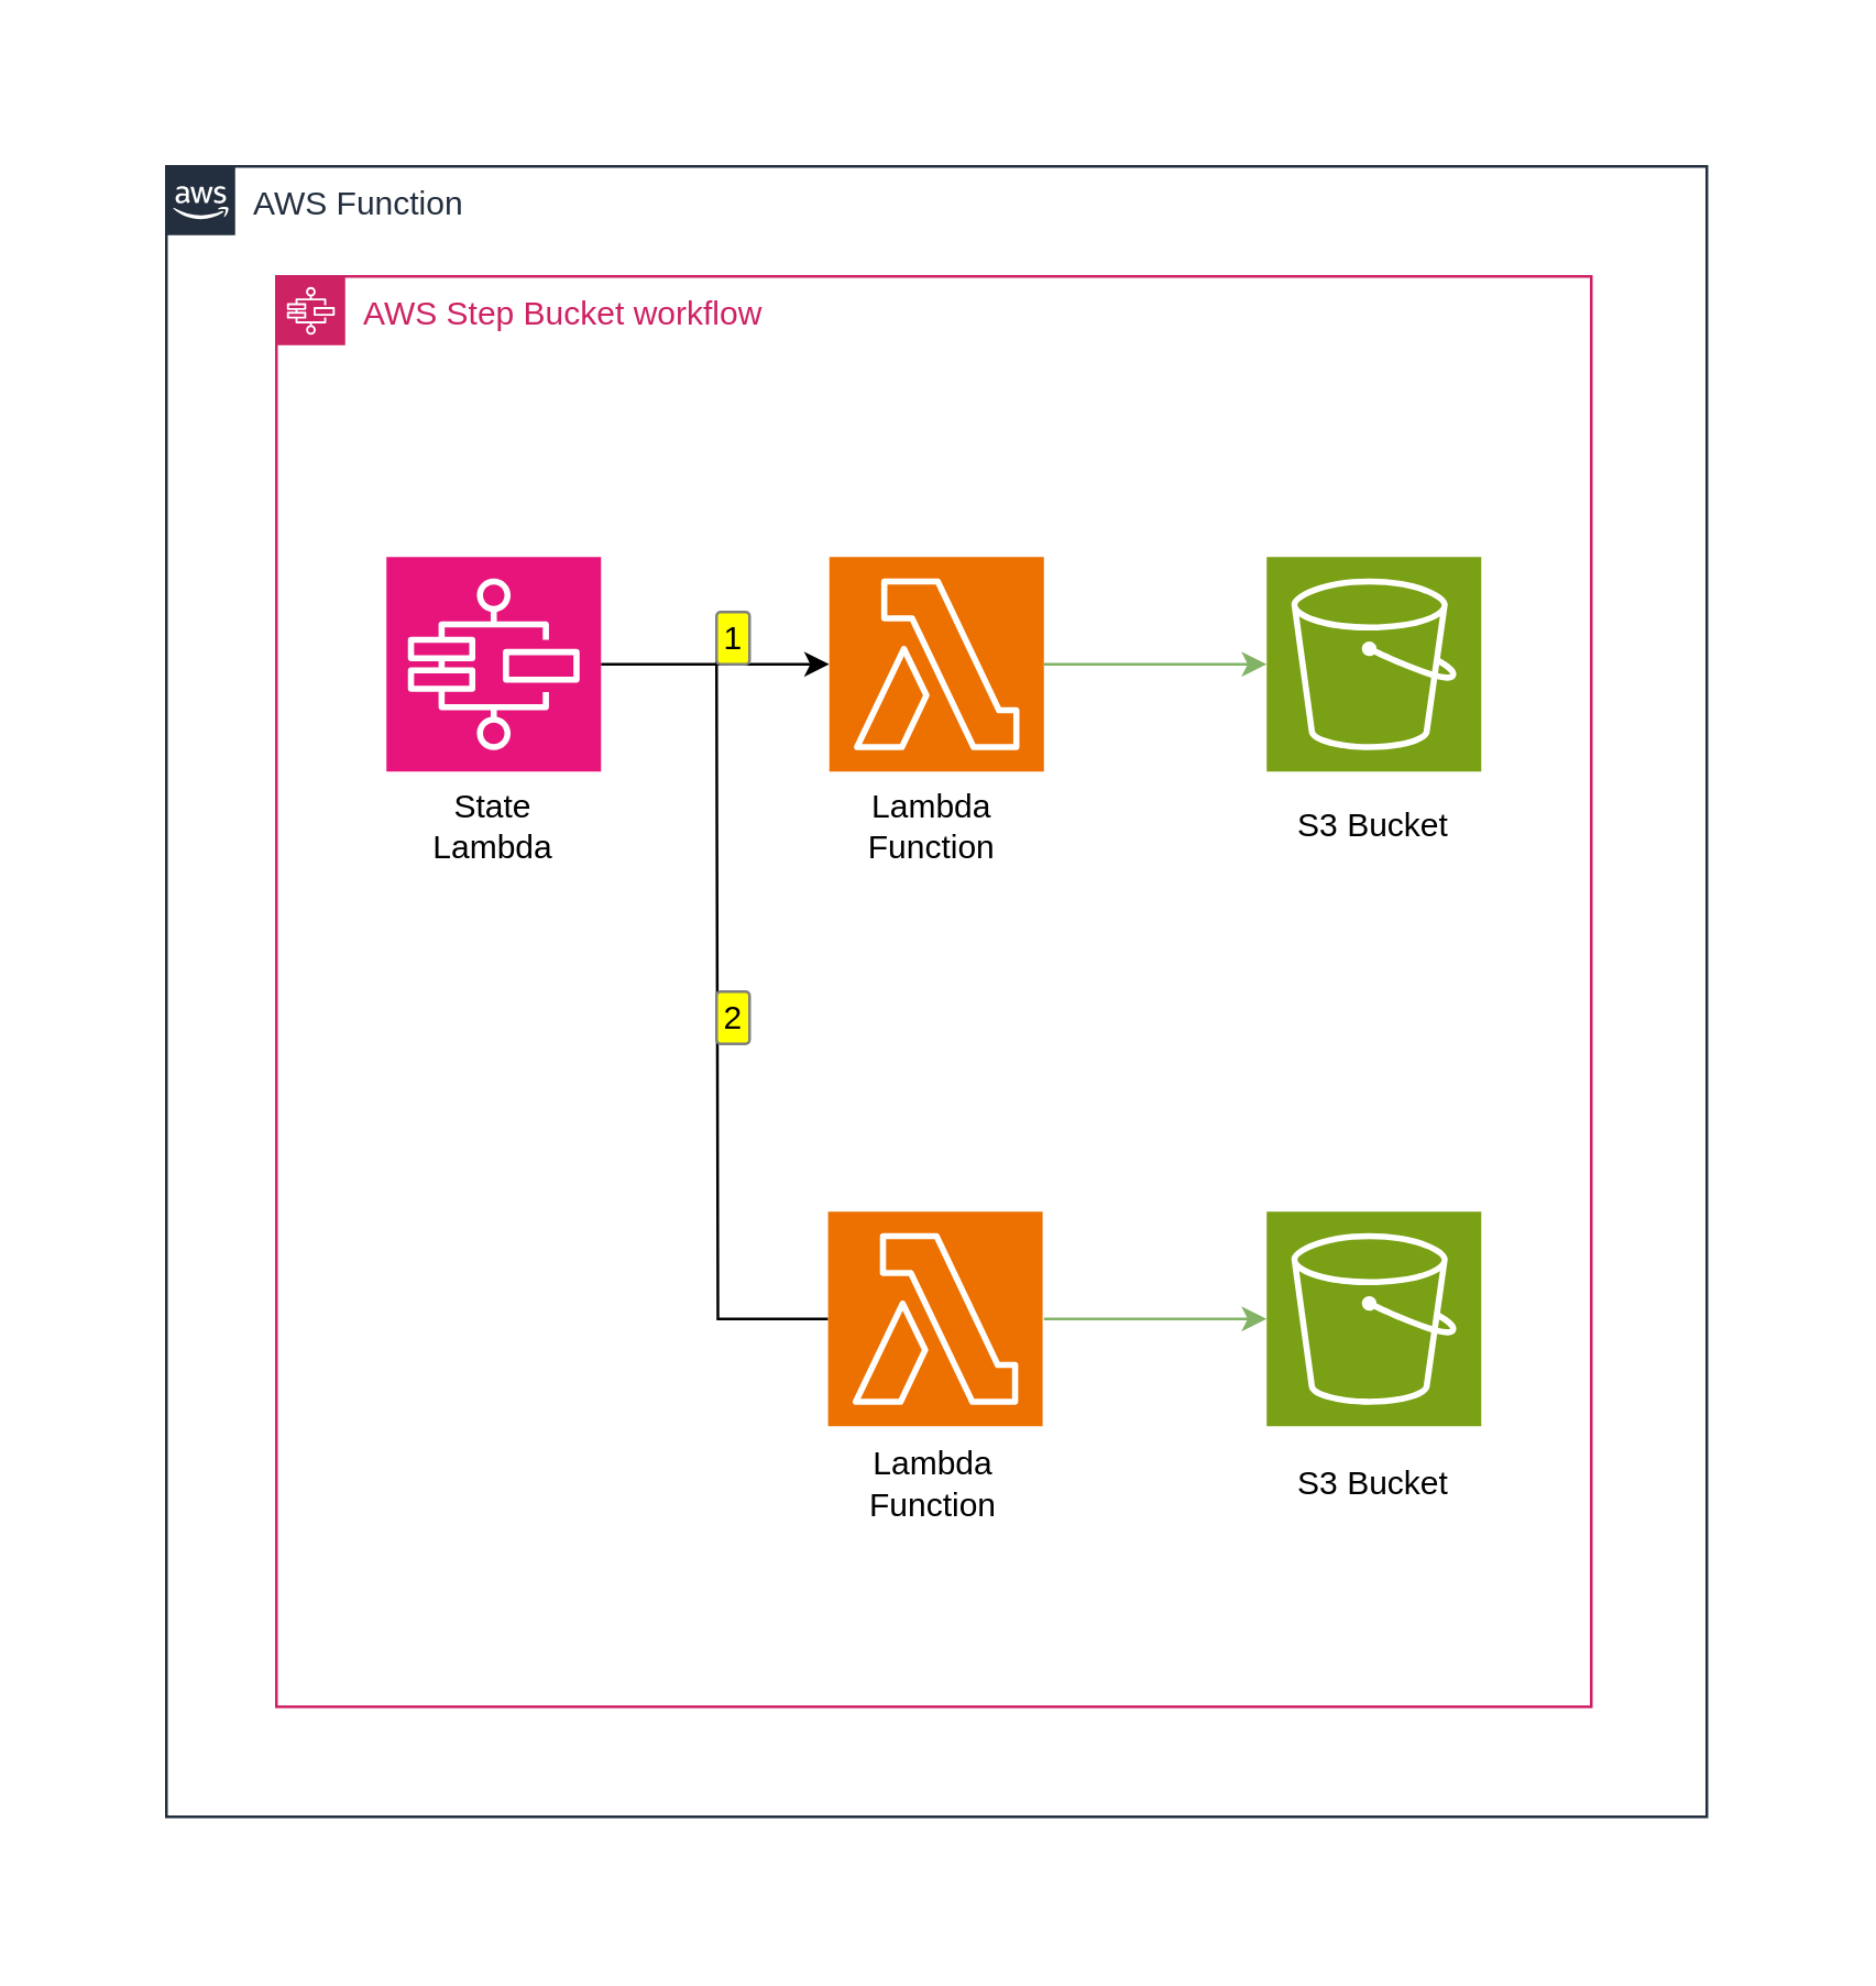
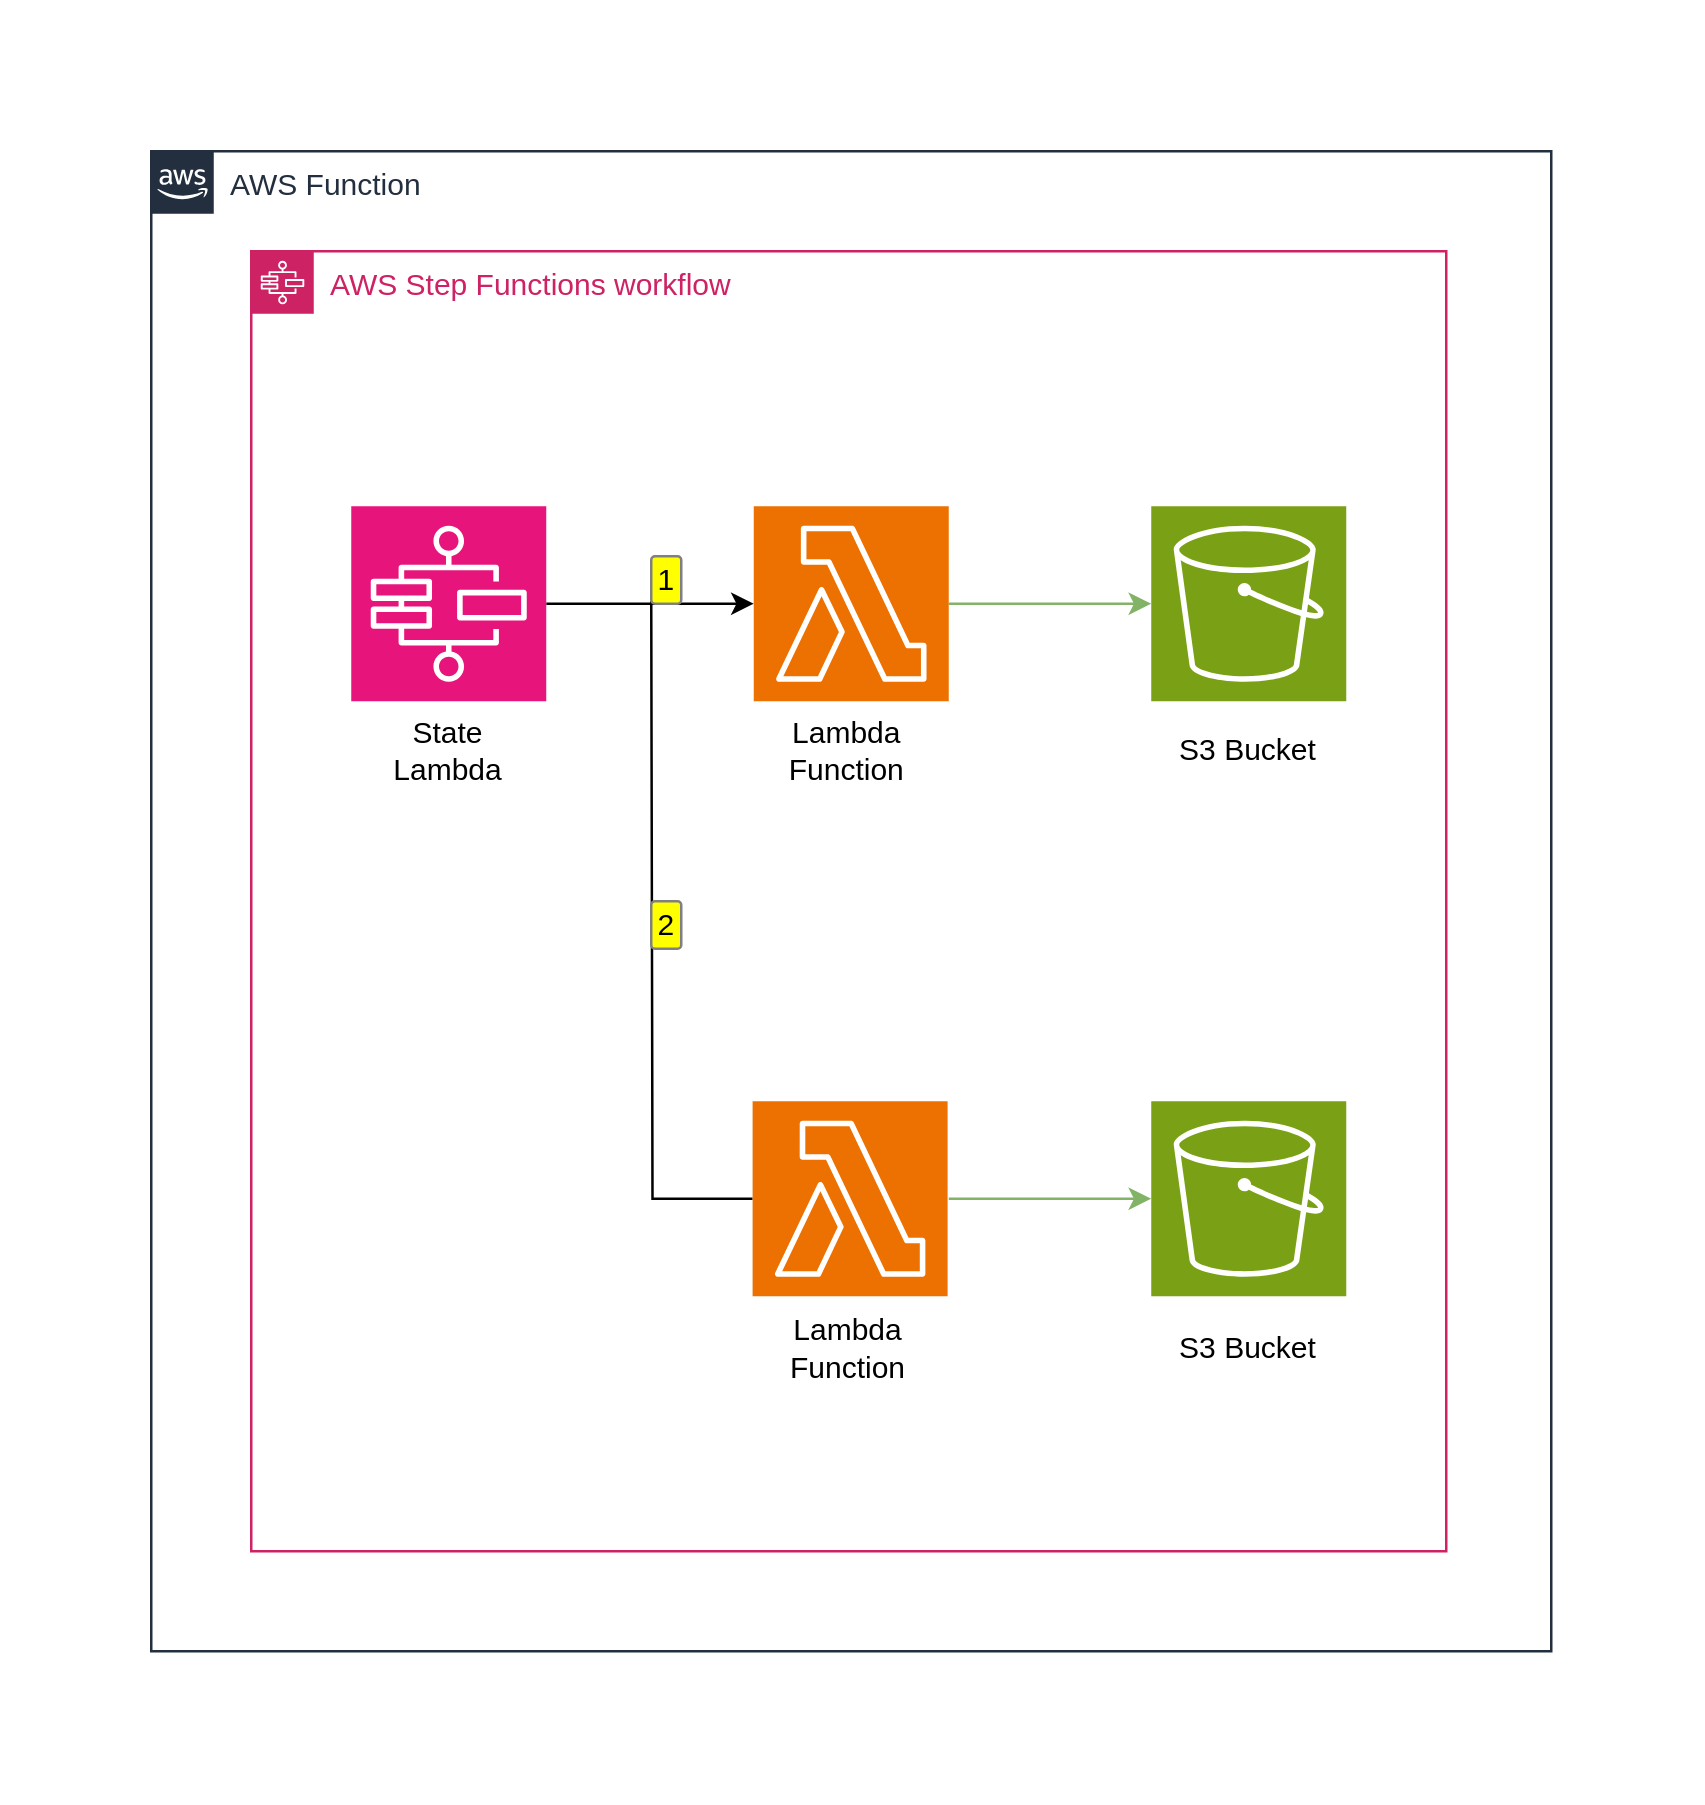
- <mxCell id="4" value="AWS Step Bucket workflow" style="points=[[0,0],[0.25,0],[0.5,0],[0.75,0],[1,0],[1,0.25],[1,0.5],[1,0.75],[1,1],[0.75,1],[0.5,1],[0.25,1],[0,1],[0,0.75],[0,0.5],[0,0.25]];outlineConnect=0;gradientColor=none;html=1;whiteSpace=wrap;fontSize=12;fontStyle=0;container=1;pointerEvents=0;collapsible=0;recursiveResize=0;shape=mxgraph.aws4.group;grIcon=mxgraph.aws4.group_aws_step_functions_workflow;strokeColor=#CD2264;fillColor=none;verticalAlign=top;align=left;spacingLeft=30;fontColor=#CD2264;dashed=0;" vertex="1" parent="2"><mxGeometry x="40" y="40" width="478" height="520" as="geometry" /></mxCell>
+ <mxCell id="4" value="AWS Step Functions workflow" style="points=[[0,0],[0.25,0],[0.5,0],[0.75,0],[1,0],[1,0.25],[1,0.5],[1,0.75],[1,1],[0.75,1],[0.5,1],[0.25,1],[0,1],[0,0.75],[0,0.5],[0,0.25]];outlineConnect=0;gradientColor=none;html=1;whiteSpace=wrap;fontSize=12;fontStyle=0;container=1;pointerEvents=0;collapsible=0;recursiveResize=0;shape=mxgraph.aws4.group;grIcon=mxgraph.aws4.group_aws_step_functions_workflow;strokeColor=#CD2264;fillColor=none;verticalAlign=top;align=left;spacingLeft=30;fontColor=#CD2264;dashed=0;" vertex="1" parent="2"><mxGeometry x="40" y="40" width="478" height="520" as="geometry" /></mxCell>
